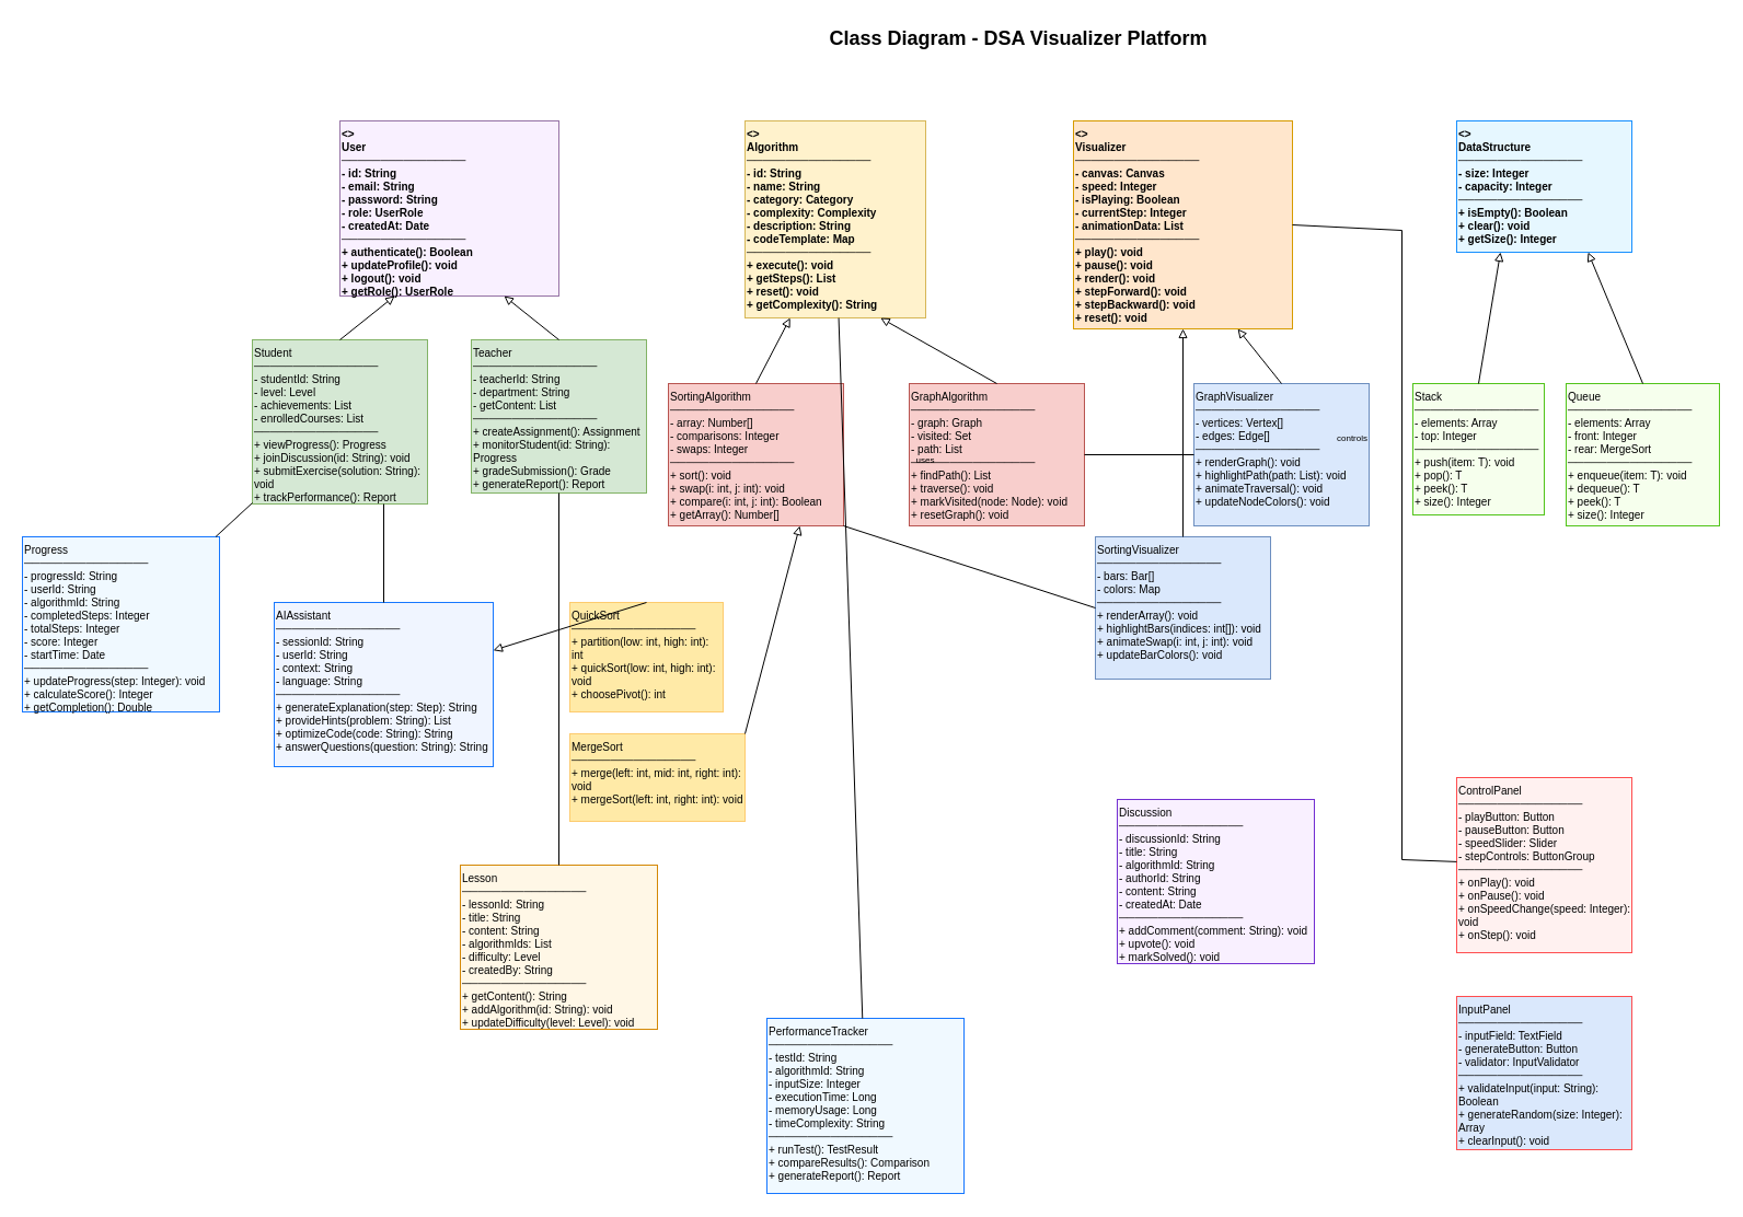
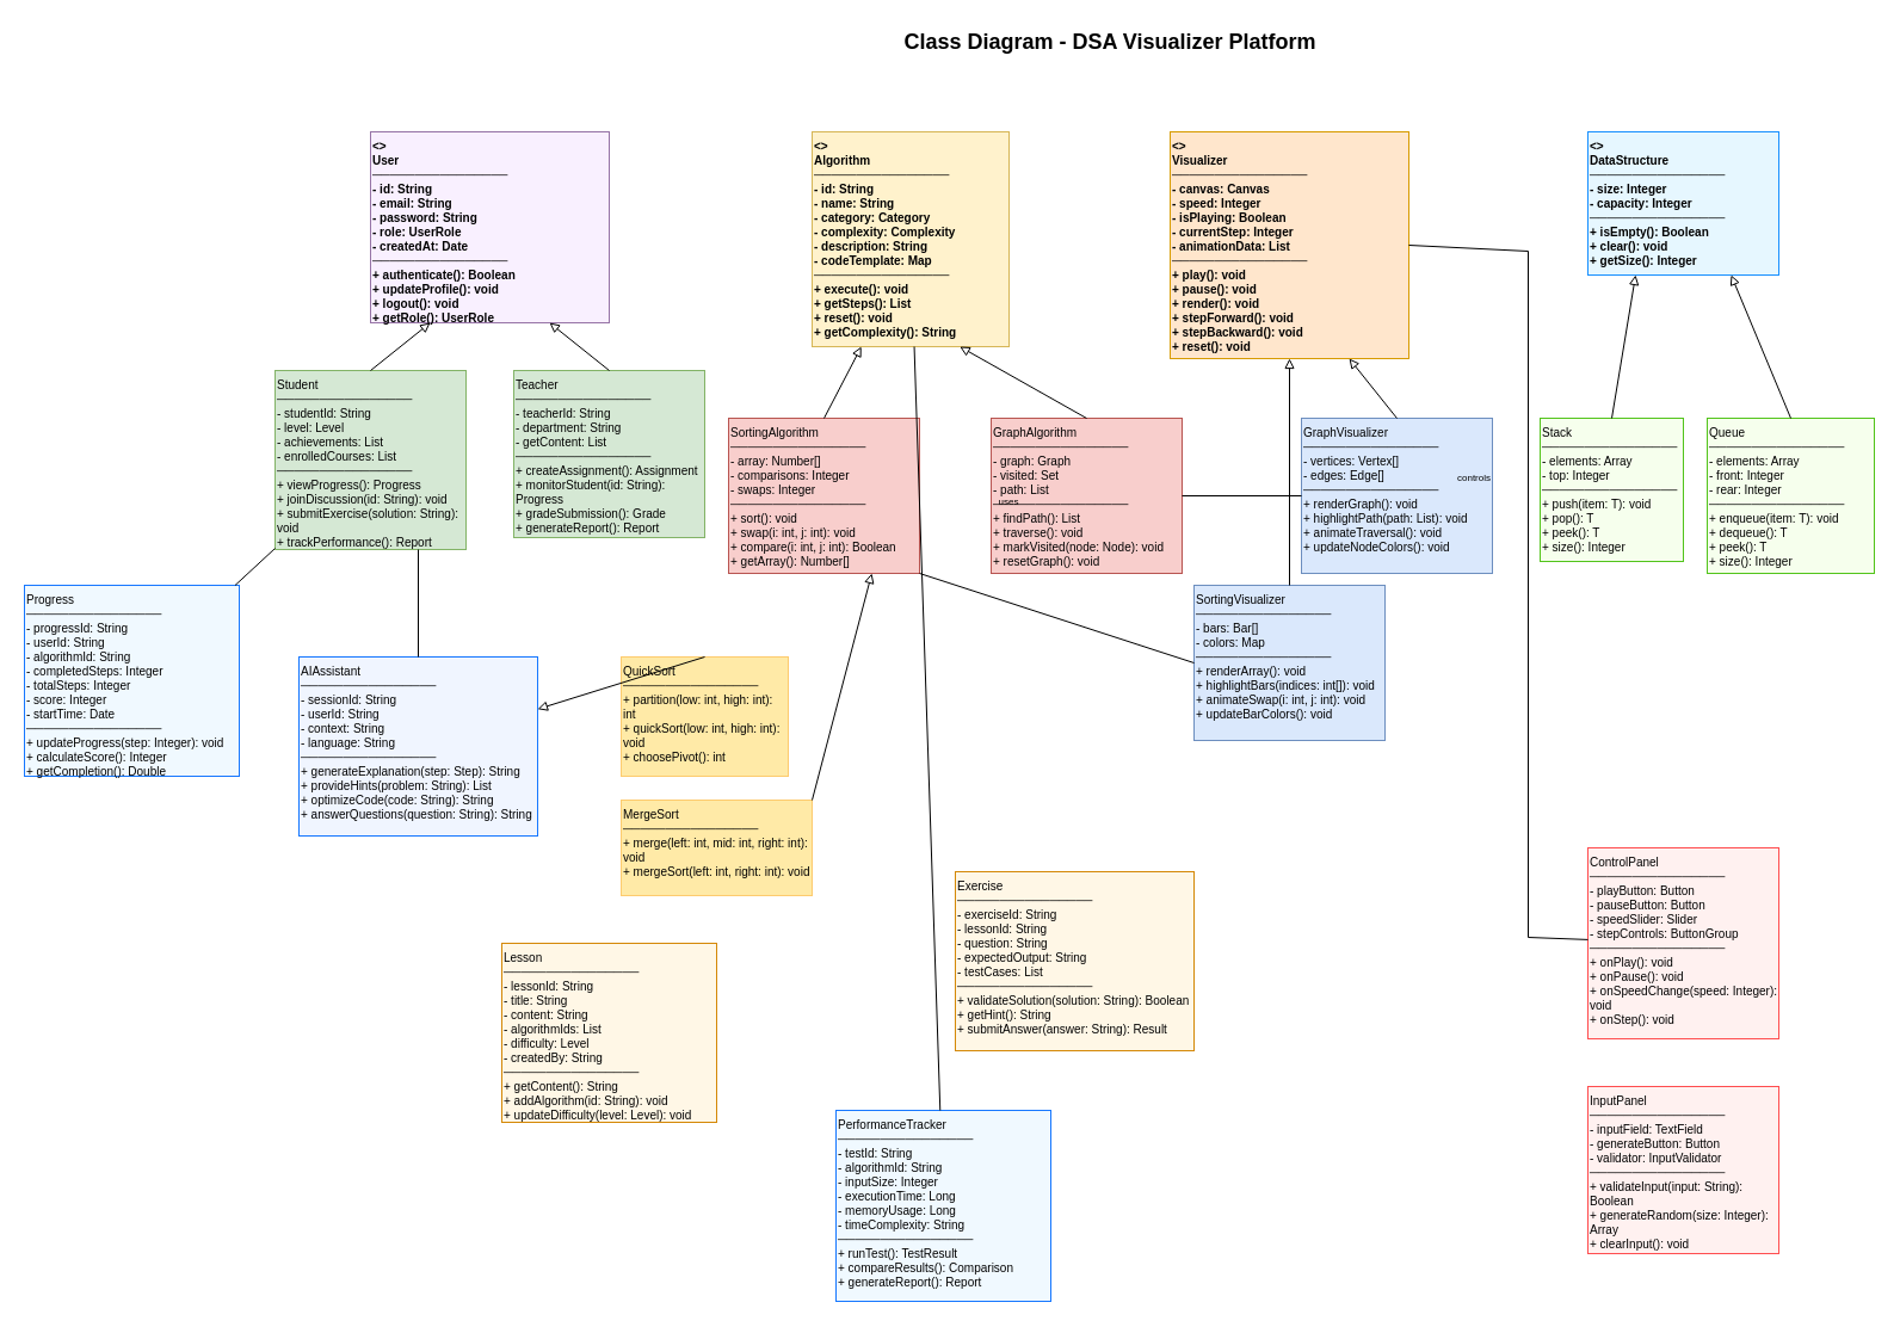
- <mxCell id="16" value="Queue&lt;T&gt;&#10;────────────────&#10;- elements: Array&lt;T&gt;&#10;- front: Integer&#10;- rear: MergeSort&#10;────────────────&#10;+ enqueue(item: T): void&#10;+ dequeue(): T&#10;+ peek(): T&#10;+ size(): Integer" style="whiteSpace=wrap;html=1;fontSize=10;fillColor=#f6ffed;strokeColor=#52c41a;align=left;verticalAlign=top" parent="1" vertex="1"><mxGeometry x="1430" y="350" width="140" height="130" as="geometry" /></mxCell>
+ <mxCell id="16" value="Queue&lt;T&gt;&#10;────────────────&#10;- elements: Array&lt;T&gt;&#10;- front: Integer&#10;- rear: Integer&#10;────────────────&#10;+ enqueue(item: T): void&#10;+ dequeue(): T&#10;+ peek(): T&#10;+ size(): Integer" style="whiteSpace=wrap;html=1;fontSize=10;fillColor=#f6ffed;strokeColor=#52c41a;align=left;verticalAlign=top" parent="1" vertex="1"><mxGeometry x="1430" y="350" width="140" height="130" as="geometry" /></mxCell>
- <mxCell id="38" style="endArrow=none;html=1;rounded=0;exitX=0.5;exitY=1;exitDx=0;exitDy=0;entryX=0.5;entryY=0;entryDx=0;entryDy=0" parent="1" source="5" target="18" edge="1"><mxGeometry width="50" height="50" relative="1" as="geometry"><mxPoint x="580" y="490" as="sourcePoint" /><mxPoint x="630" y="440" as="targetPoint" /></mxGeometry></mxCell>
+ <mxCell id="19" value="Exercise&#10;────────────────&#10;- exerciseId: String&#10;- lessonId: String&#10;- question: String&#10;- expectedOutput: String&#10;- testCases: List&lt;TestCase&gt;&#10;────────────────&#10;+ validateSolution(solution: String): Boolean&#10;+ getHint(): String&#10;+ submitAnswer(answer: String): Result" style="whiteSpace=wrap;html=1;fontSize=10;fillColor=#fff7e6;strokeColor=#d48806;align=left;verticalAlign=top" parent="1" vertex="1"><mxGeometry x="800" y="730" width="200" height="150" as="geometry" /></mxCell>
- <mxCell id="20" value="Discussion&#10;────────────────&#10;- discussionId: String&#10;- title: String&#10;- algorithmId: String&#10;- authorId: String&#10;- content: String&#10;- createdAt: Date&#10;────────────────&#10;+ addComment(comment: String): void&#10;+ upvote(): void&#10;+ markSolved(): void" style="whiteSpace=wrap;html=1;fontSize=10;fillColor=#f9f0ff;strokeColor=#722ed1;align=left;verticalAlign=top" parent="1" vertex="1"><mxGeometry x="1020" y="730" width="180" height="150" as="geometry" /></mxCell>
- <mxCell id="24" value="InputPanel&#10;────────────────&#10;- inputField: TextField&#10;- generateButton: Button&#10;- validator: InputValidator&#10;────────────────&#10;+ validateInput(input: String): Boolean&#10;+ generateRandom(size: Integer): Array&#10;+ clearInput(): void" style="whiteSpace=wrap;html=1;fontSize=10;fillColor=#dae8fc;strokeColor=#ff4d4f;align=left;verticalAlign=top;" parent="1" vertex="1"><mxGeometry x="1330" y="910" width="160" height="140" as="geometry" /></mxCell>
+ <mxCell id="24" value="InputPanel&#10;────────────────&#10;- inputField: TextField&#10;- generateButton: Button&#10;- validator: InputValidator&#10;────────────────&#10;+ validateInput(input: String): Boolean&#10;+ generateRandom(size: Integer): Array&#10;+ clearInput(): void" style="whiteSpace=wrap;html=1;fontSize=10;fillColor=#fff1f0;strokeColor=#ff4d4f;align=left;verticalAlign=top" parent="1" vertex="1"><mxGeometry x="1330" y="910" width="160" height="140" as="geometry" /></mxCell>
